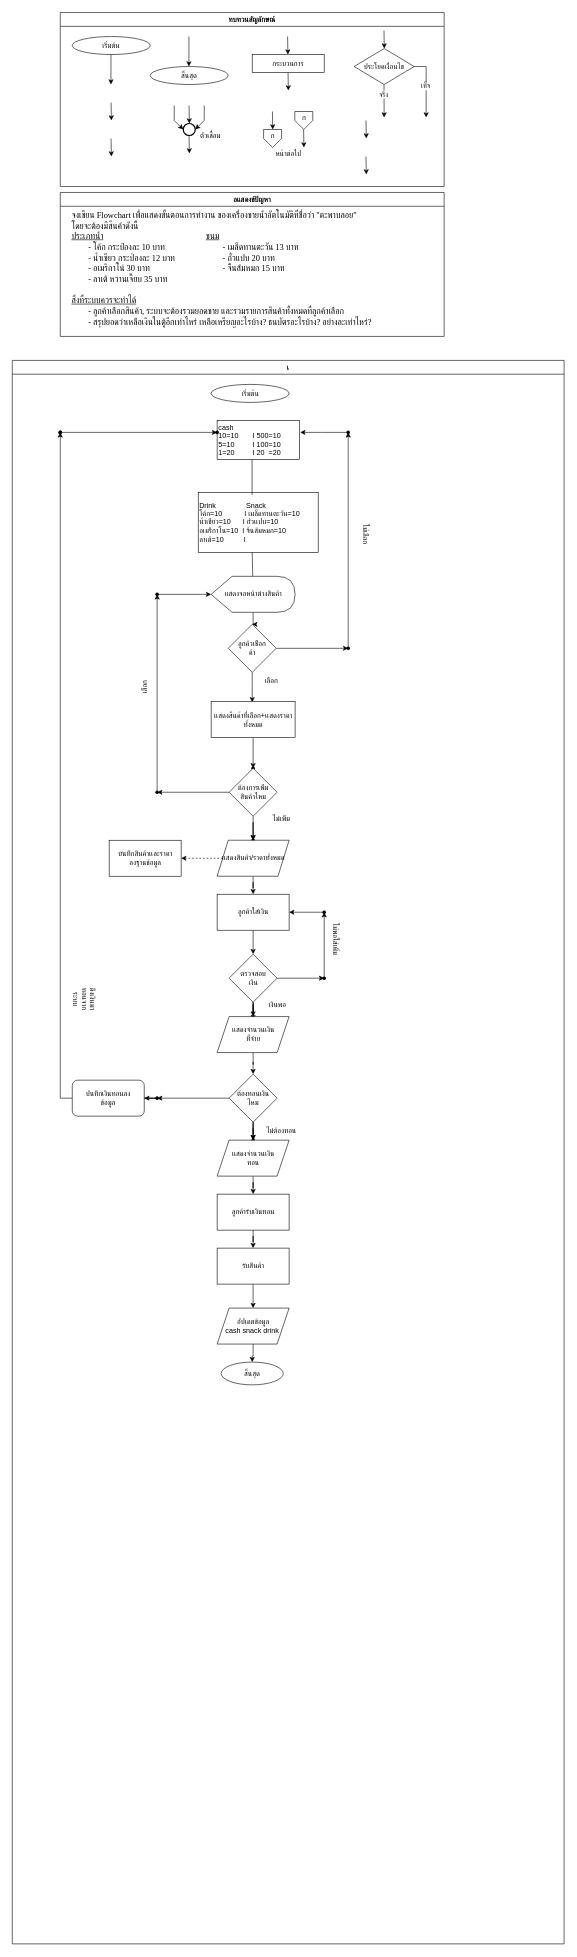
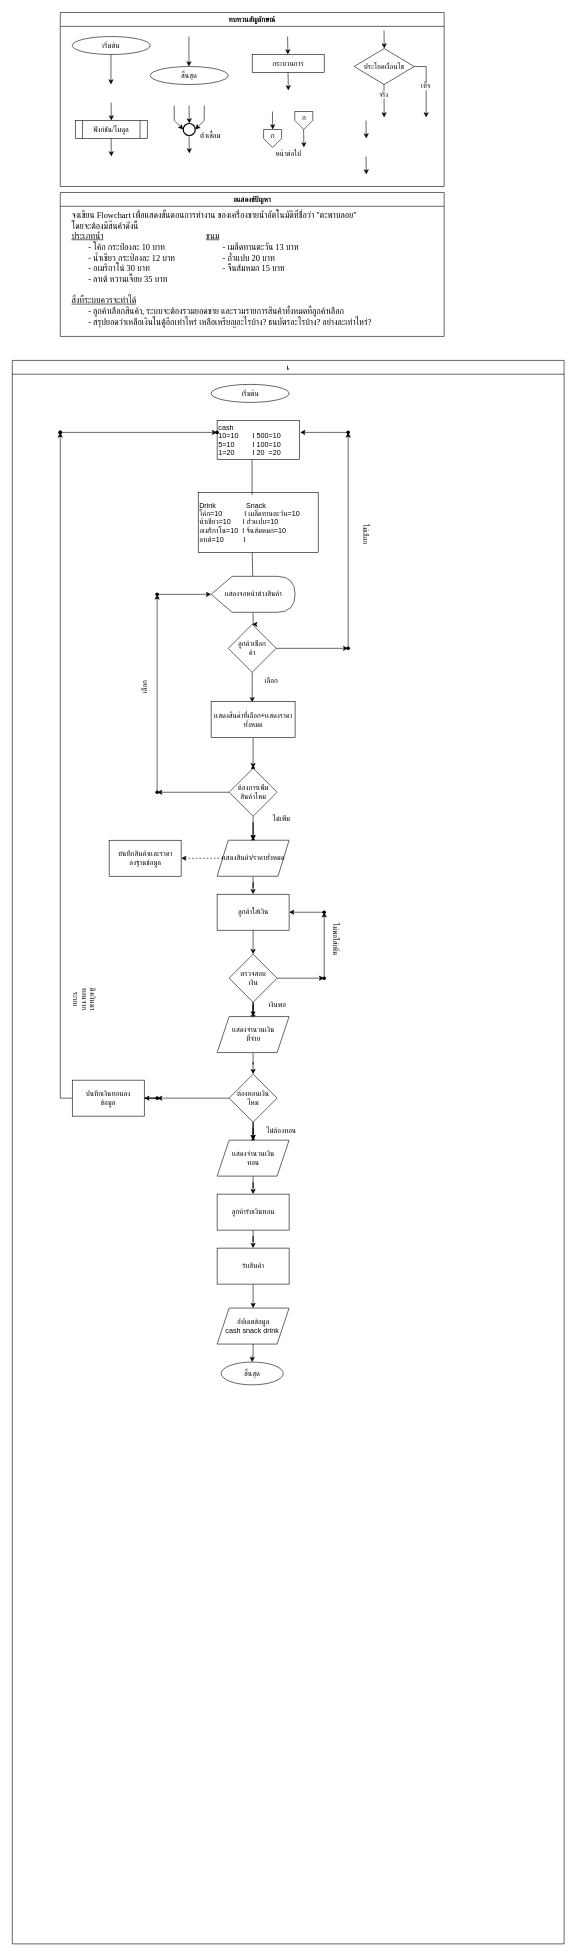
+ <mxCell id="16" value="&lt;font data-font-src=&quot;https://fonts.googleapis.com/css?family=Sarabun&quot; face=&quot;Sarabun&quot;&gt;ฟังก์ชัน/โมดูล&lt;/font&gt;" style="shape=process;whiteSpace=wrap;html=1;backgroundOutline=1;" parent="2" vertex="1"><mxGeometry x="25" y="180" width="120" height="30" as="geometry" /></mxCell>
- <mxCell id="96" value="บันทึกเงินทอนลง&lt;div&gt;ข้อมูล&lt;/div&gt;" style="whiteSpace=wrap;html=1;sketch=0;pointerEvents=1;resizable=0;rounded=1;" vertex="1" parent="34"><mxGeometry x="100" y="1200" width="120" height="60" as="geometry" /></mxCell>
+ <mxCell id="96" value="บันทึกเงินทอนลง&lt;div&gt;ข้อมูล&lt;/div&gt;" style="whiteSpace=wrap;html=1;sketch=0;pointerEvents=1;resizable=0;" vertex="1" parent="34"><mxGeometry x="100" y="1200" width="120" height="60" as="geometry" /></mxCell>
